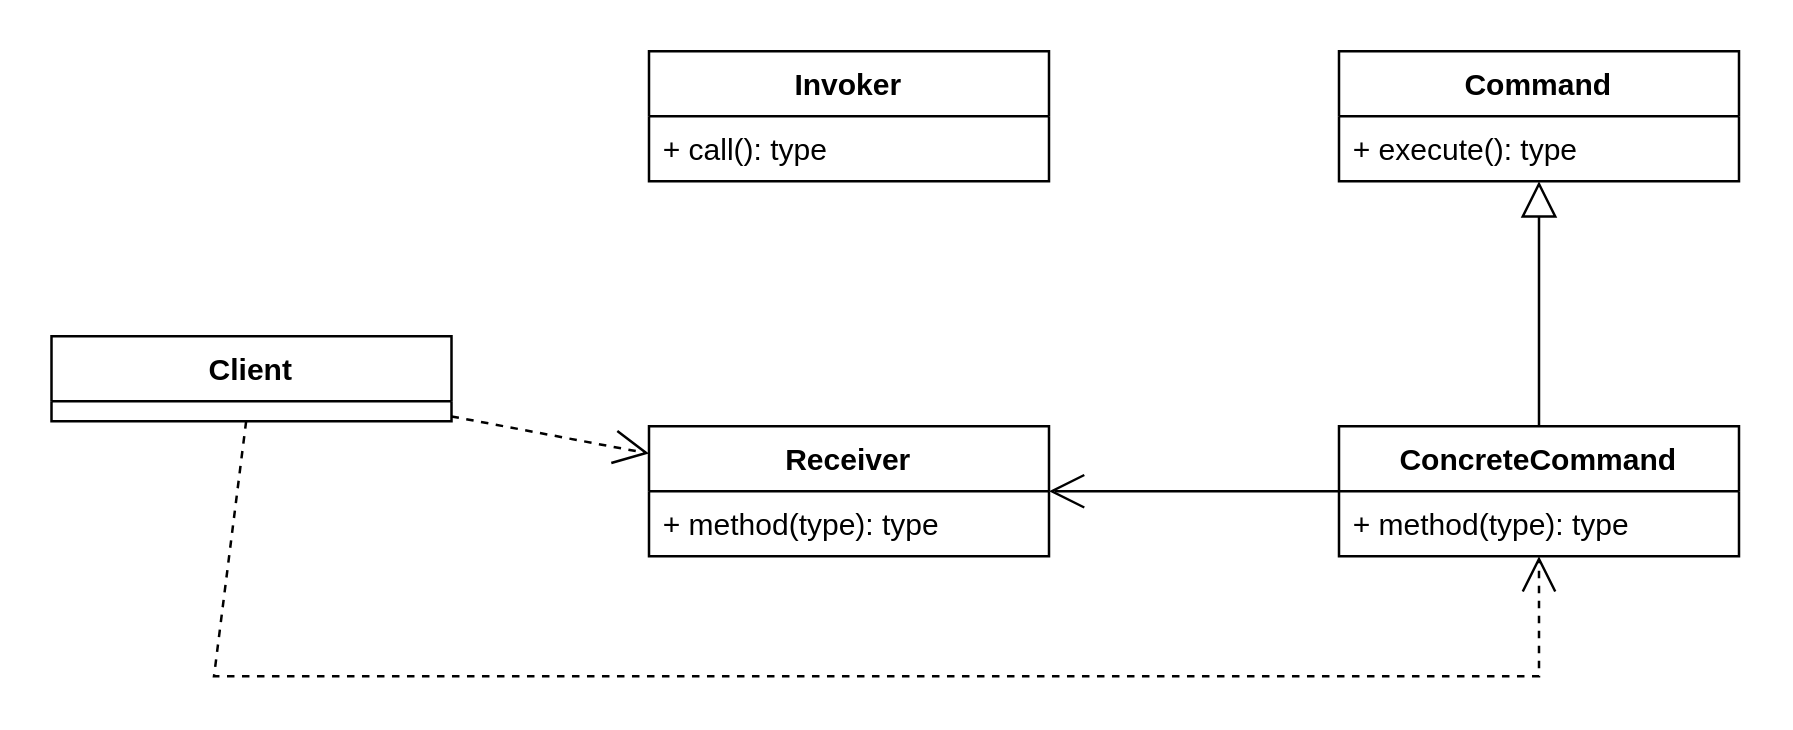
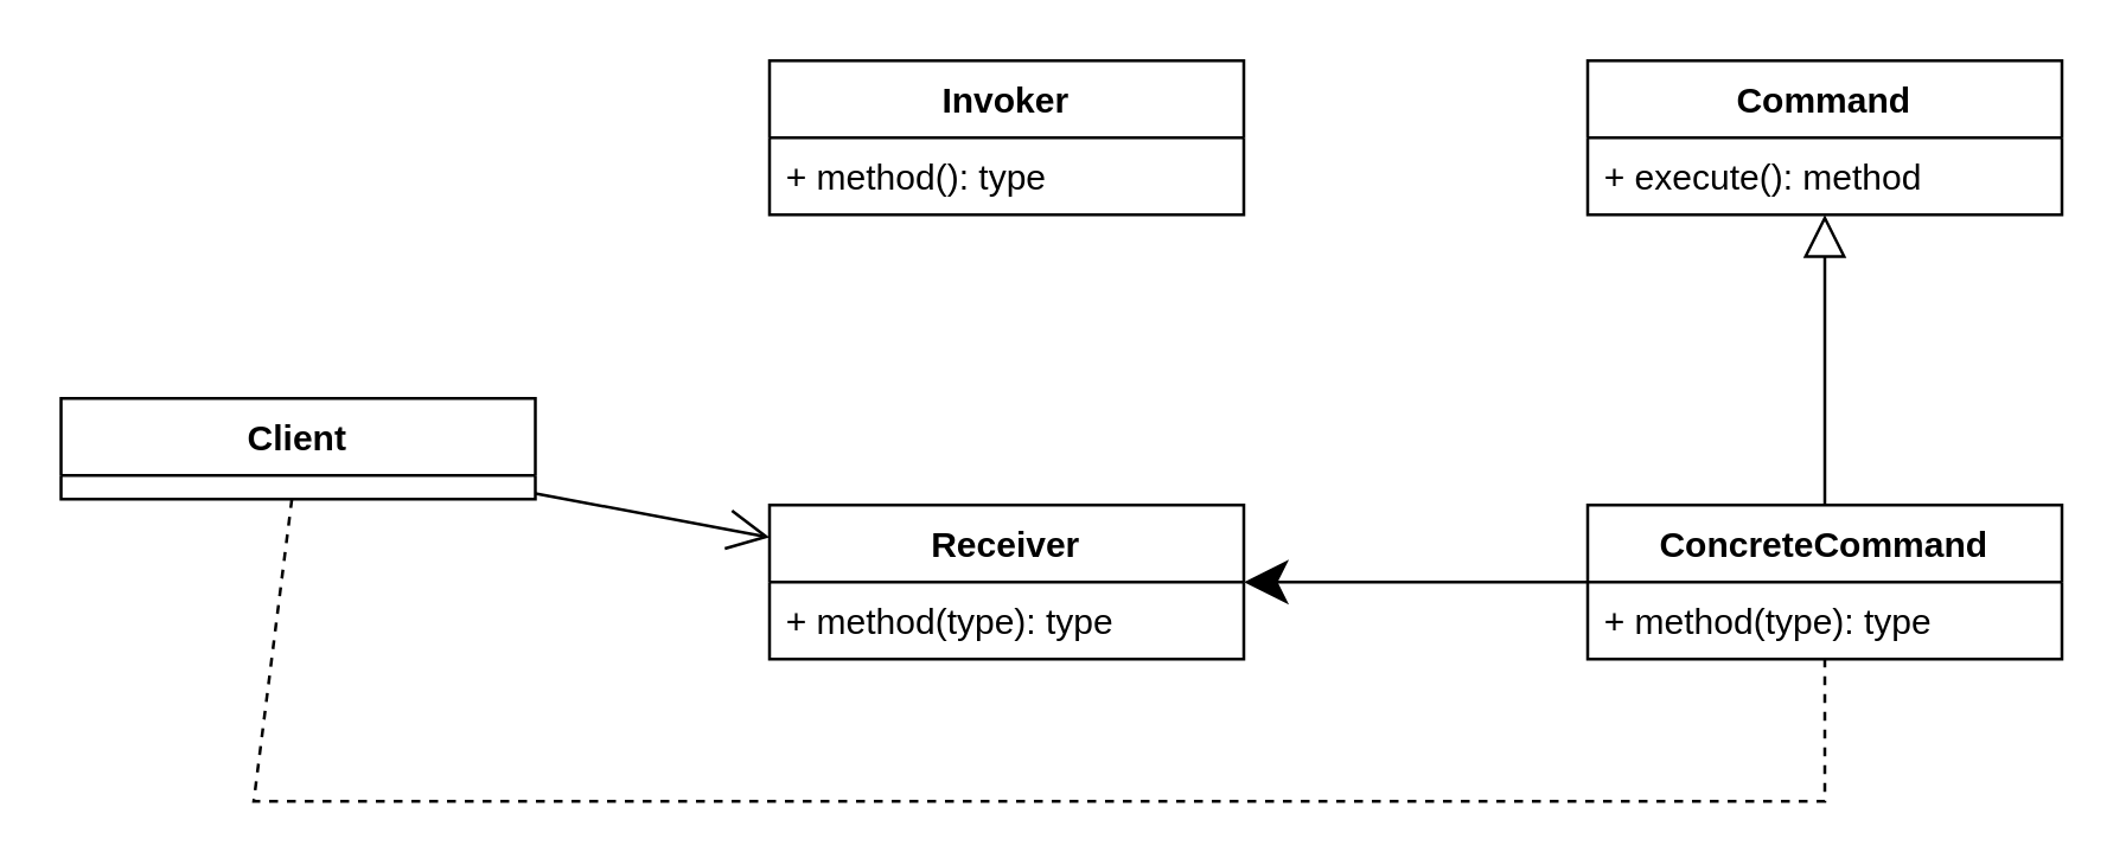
- <mxCell id="8" value="+ call(): type" style="text;strokeColor=none;fillColor=none;align=left;verticalAlign=top;spacingLeft=4;spacingRight=4;overflow=hidden;rotatable=0;points=[[0,0.5],[1,0.5]];portConstraint=eastwest;whiteSpace=wrap;html=1;labelBackgroundColor=none;" vertex="1" parent="7"><mxGeometry y="26" width="160" height="26" as="geometry" /></mxCell>
+ <mxCell id="8" value="+ method(): type" style="text;strokeColor=none;fillColor=none;align=left;verticalAlign=top;spacingLeft=4;spacingRight=4;overflow=hidden;rotatable=0;points=[[0,0.5],[1,0.5]];portConstraint=eastwest;whiteSpace=wrap;html=1;labelBackgroundColor=none;" vertex="1" parent="7"><mxGeometry y="26" width="160" height="26" as="geometry" /></mxCell>
- <mxCell id="3" value="+ execute(): type" style="text;strokeColor=none;fillColor=none;align=left;verticalAlign=top;spacingLeft=4;spacingRight=4;overflow=hidden;rotatable=0;points=[[0,0.5],[1,0.5]];portConstraint=eastwest;whiteSpace=wrap;html=1;labelBackgroundColor=none;" vertex="1" parent="2"><mxGeometry y="26" width="160" height="26" as="geometry" /></mxCell>
+ <mxCell id="3" value="+ execute(): method" style="text;strokeColor=none;fillColor=none;align=left;verticalAlign=top;spacingLeft=4;spacingRight=4;overflow=hidden;rotatable=0;points=[[0,0.5],[1,0.5]];portConstraint=eastwest;whiteSpace=wrap;html=1;labelBackgroundColor=none;" vertex="1" parent="2"><mxGeometry y="26" width="160" height="26" as="geometry" /></mxCell>
- <mxCell id="12" value="" style="endArrow=open;endFill=1;endSize=12;html=1;rounded=0;dashed=1;" edge="1" parent="1" source="11" target="9"><mxGeometry width="160" relative="1" as="geometry"><mxPoint x="95" y="270" as="sourcePoint" /><mxPoint x="255" y="270" as="targetPoint" /></mxGeometry></mxCell>
+ <mxCell id="12" value="" style="endArrow=open;endFill=1;endSize=12;html=1;rounded=0;" edge="1" parent="1" source="11" target="9"><mxGeometry width="160" relative="1" as="geometry"><mxPoint x="95" y="270" as="sourcePoint" /><mxPoint x="255" y="270" as="targetPoint" /></mxGeometry></mxCell>
- <mxCell id="13" value="" style="endArrow=open;endFill=1;endSize=12;html=1;rounded=0;" edge="1" parent="1" source="4" target="9"><mxGeometry width="160" relative="1" as="geometry"><mxPoint x="325" y="270" as="sourcePoint" /><mxPoint x="485" y="270" as="targetPoint" /></mxGeometry></mxCell>
+ <mxCell id="13" value="" style="endArrow=classic;endFill=1;endSize=12;html=1;rounded=0;" edge="1" parent="1" source="4" target="9"><mxGeometry width="160" relative="1" as="geometry"><mxPoint x="325" y="270" as="sourcePoint" /><mxPoint x="485" y="270" as="targetPoint" /></mxGeometry></mxCell>
- <mxCell id="14" value="" style="endArrow=open;endFill=1;endSize=12;html=1;rounded=0;dashed=1;" edge="1" parent="1" source="11" target="4"><mxGeometry width="160" relative="1" as="geometry"><mxPoint x="115" y="280" as="sourcePoint" /><mxPoint x="365" y="280" as="targetPoint" /><Array as="points"><mxPoint x="85" y="270" /><mxPoint x="615" y="270" /></Array></mxGeometry></mxCell>
+ <mxCell id="14" value="" style="endArrow=none;endFill=1;endSize=12;html=1;rounded=0;dashed=1;" edge="1" parent="1" source="11" target="4"><mxGeometry width="160" relative="1" as="geometry"><mxPoint x="115" y="280" as="sourcePoint" /><mxPoint x="365" y="280" as="targetPoint" /><Array as="points"><mxPoint x="85" y="270" /><mxPoint x="615" y="270" /></Array></mxGeometry></mxCell>
